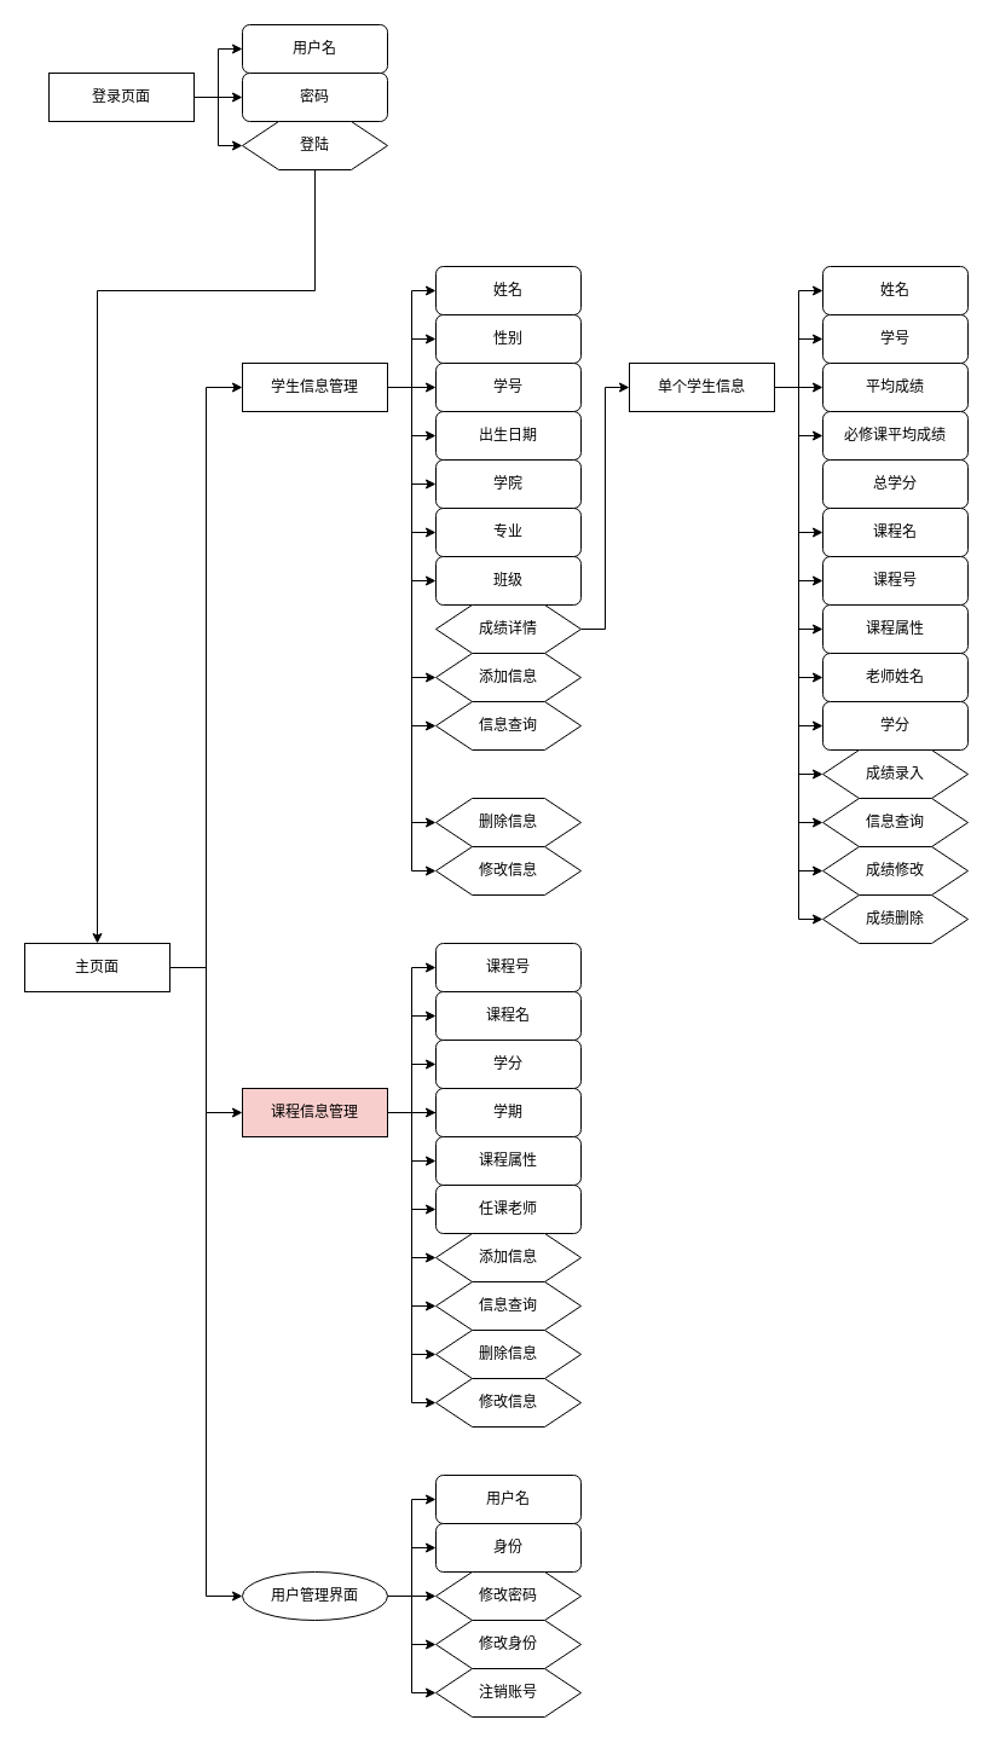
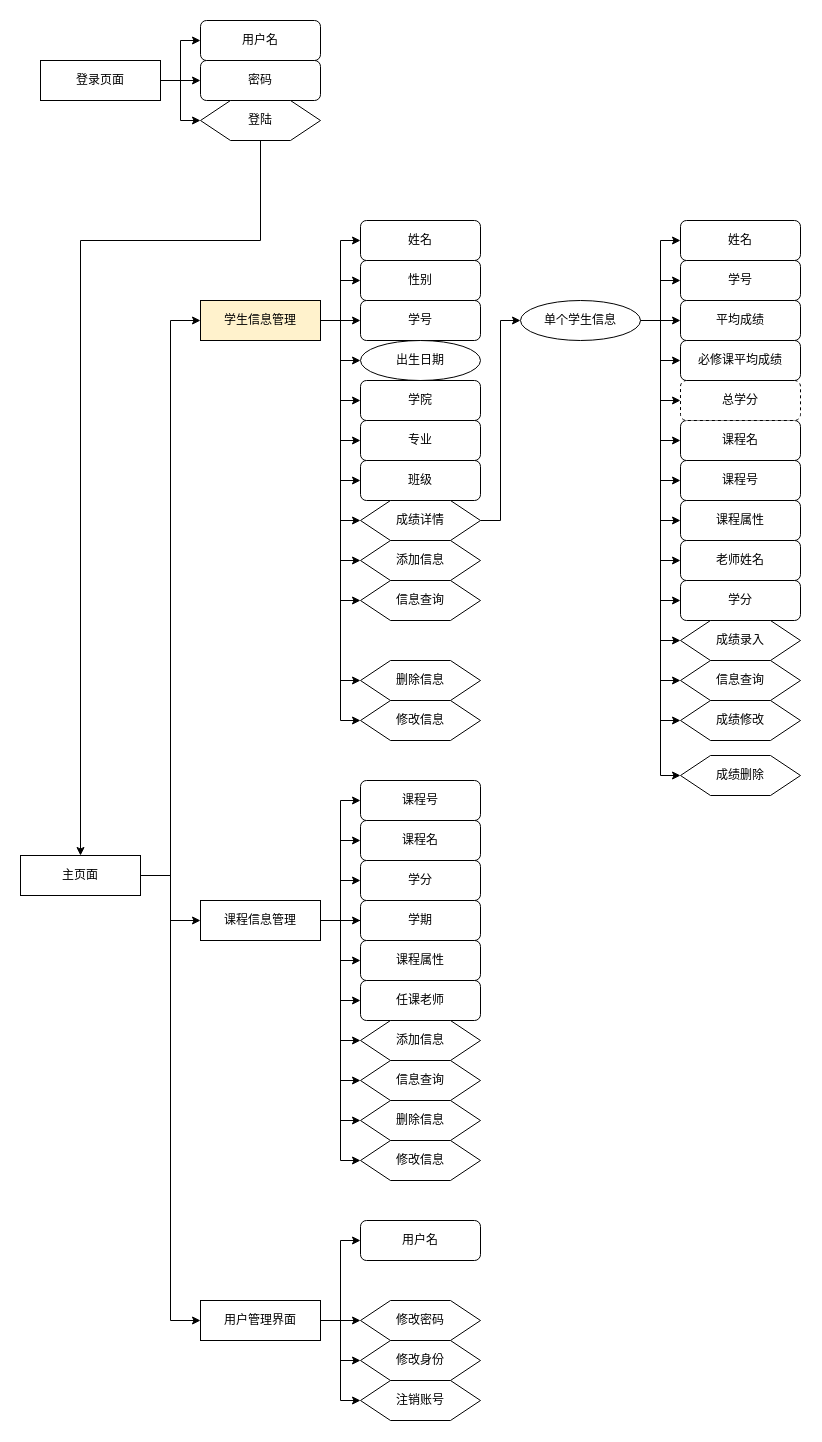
- <mxCell id="24" value="学生信息管理" style="rounded=0;whiteSpace=wrap;html=1;" parent="1" vertex="1"><mxGeometry x="200" y="300" width="120" height="40" as="geometry" /></mxCell>
+ <mxCell id="24" value="学生信息管理" style="rounded=0;whiteSpace=wrap;html=1;fillColor=#fff2cc;" parent="1" vertex="1"><mxGeometry x="200" y="300" width="120" height="40" as="geometry" /></mxCell>
- <mxCell id="39" value="单个学生信息" style="rounded=0;whiteSpace=wrap;html=1;" parent="1" vertex="1"><mxGeometry x="520" y="300" width="120" height="40" as="geometry" /></mxCell>
+ <mxCell id="39" value="单个学生信息" style="ellipse;whiteSpace=wrap;html=1;" parent="1" vertex="1"><mxGeometry x="520" y="300" width="120" height="40" as="geometry" /></mxCell>
- <mxCell id="49" value="出生日期" style="rounded=1;whiteSpace=wrap;html=1;" parent="1" vertex="1"><mxGeometry x="360" y="340" width="120" height="40" as="geometry" /></mxCell>
+ <mxCell id="49" value="出生日期" style="ellipse;whiteSpace=wrap;html=1;" parent="1" vertex="1"><mxGeometry x="360" y="340" width="120" height="40" as="geometry" /></mxCell>
+ <mxCell id="26" style="edgeStyle=orthogonalEdgeStyle;rounded=0;orthogonalLoop=1;jettySize=auto;html=1;exitX=1;exitY=0.5;exitDx=0;exitDy=0;entryX=0;entryY=0.5;entryDx=0;entryDy=0;" parent="1" source="39" target="58" edge="1"><mxGeometry relative="1" as="geometry" /></mxCell>
- <mxCell id="58" value="总学分" style="rounded=1;whiteSpace=wrap;html=1;" parent="1" vertex="1"><mxGeometry x="680" y="380" width="120" height="40" as="geometry" /></mxCell>
+ <mxCell id="58" value="总学分" style="rounded=1;whiteSpace=wrap;html=1;dashed=1;" parent="1" vertex="1"><mxGeometry x="680" y="380" width="120" height="40" as="geometry" /></mxCell>
+ <mxCell id="23" style="edgeStyle=orthogonalEdgeStyle;rounded=0;orthogonalLoop=1;jettySize=auto;html=1;exitX=1;exitY=0.5;exitDx=0;exitDy=0;entryX=0;entryY=0.5;entryDx=0;entryDy=0;" parent="1" source="24" target="76" edge="1"><mxGeometry relative="1" as="geometry" /></mxCell>
- <mxCell id="79" value="成绩删除" style="shape=hexagon;perimeter=hexagonPerimeter2;whiteSpace=wrap;html=1;" vertex="1" parent="1"><mxGeometry x="680" y="740" width="120" height="40" as="geometry" /></mxCell>
+ <mxCell id="79" value="成绩删除" style="shape=hexagon;perimeter=hexagonPerimeter2;whiteSpace=wrap;html=1;" vertex="1" parent="1"><mxGeometry x="680" y="755" width="120" height="40" as="geometry" /></mxCell>
- <mxCell id="11" value="主页面" style="rounded=0;whiteSpace=wrap;html=1;" parent="1" vertex="1"><mxGeometry x="20" y="780" width="120" height="40" as="geometry" /></mxCell>
+ <mxCell id="11" value="主页面" style="rounded=0;whiteSpace=wrap;html=1;" parent="1" vertex="1"><mxGeometry x="20" y="855" width="120" height="40" as="geometry" /></mxCell>
- <mxCell id="91" value="课程信息管理" style="rounded=0;whiteSpace=wrap;html=1;fillColor=#f8cecc;" vertex="1" parent="1"><mxGeometry x="200" y="900" width="120" height="40" as="geometry" /></mxCell>
+ <mxCell id="91" value="课程信息管理" style="rounded=0;whiteSpace=wrap;html=1;" vertex="1" parent="1"><mxGeometry x="200" y="900" width="120" height="40" as="geometry" /></mxCell>
- <mxCell id="41" style="edgeStyle=orthogonalEdgeStyle;rounded=0;orthogonalLoop=1;jettySize=auto;html=1;exitX=1;exitY=0.5;exitDx=0;exitDy=0;entryX=0;entryY=0.5;entryDx=0;entryDy=0;" parent="1" source="45" target="66" edge="1"><mxGeometry relative="1" as="geometry" /></mxCell>
- <mxCell id="66" value="身份" style="rounded=1;whiteSpace=wrap;html=1;" parent="1" vertex="1"><mxGeometry x="360" y="1260" width="120" height="40" as="geometry" /></mxCell>
- <mxCell id="45" value="用户管理界面" style="ellipse;whiteSpace=wrap;html=1;" parent="1" vertex="1"><mxGeometry x="200" y="1300" width="120" height="40" as="geometry" /></mxCell>
+ <mxCell id="45" value="用户管理界面" style="rounded=0;whiteSpace=wrap;html=1;" parent="1" vertex="1"><mxGeometry x="200" y="1300" width="120" height="40" as="geometry" /></mxCell>
